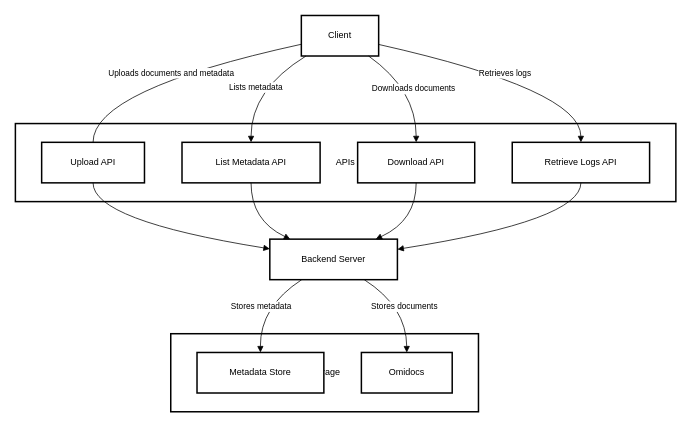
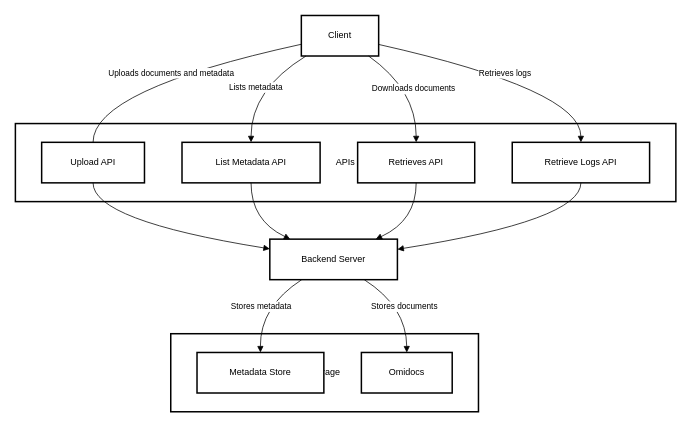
- <mxCell id="7" value="Download API" style="whiteSpace=wrap;strokeWidth=2;" vertex="1" parent="1"><mxGeometry x="476" y="189" width="156" height="54" as="geometry" /></mxCell>
+ <mxCell id="7" value="Retrieves API" style="whiteSpace=wrap;strokeWidth=2;" vertex="1" parent="1"><mxGeometry x="476" y="189" width="156" height="54" as="geometry" /></mxCell>
